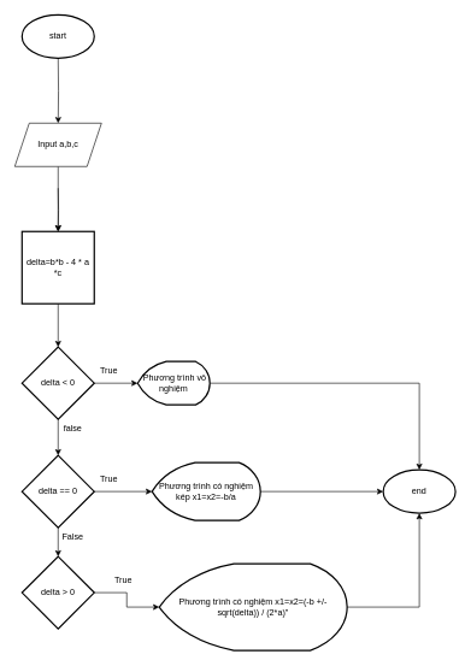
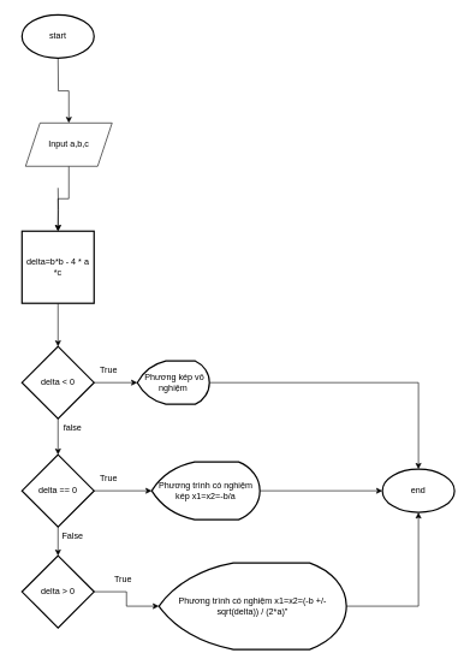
- <mxCell id="26" value="Input a,b,c" style="shape=parallelogram;perimeter=parallelogramPerimeter;whiteSpace=wrap;html=1;fixedSize=1;" vertex="1" parent="1"><mxGeometry x="20" y="170" width="120" height="60" as="geometry" /></mxCell>
+ <mxCell id="26" value="Input a,b,c" style="shape=parallelogram;perimeter=parallelogramPerimeter;whiteSpace=wrap;html=1;fixedSize=1;" vertex="1" parent="1"><mxGeometry x="35" y="170" width="120" height="60" as="geometry" /></mxCell>
- <mxCell id="10" value="&amp;nbsp;Phương trình vô nghiệm" style="strokeWidth=2;html=1;shape=mxgraph.flowchart.display;whiteSpace=wrap;" parent="1" vertex="1"><mxGeometry x="190" y="500" width="100" height="60" as="geometry" /></mxCell>
+ <mxCell id="10" value="&amp;nbsp;Phương kép vô nghiệm" style="strokeWidth=2;html=1;shape=mxgraph.flowchart.display;whiteSpace=wrap;" parent="1" vertex="1"><mxGeometry x="190" y="500" width="100" height="60" as="geometry" /></mxCell>
